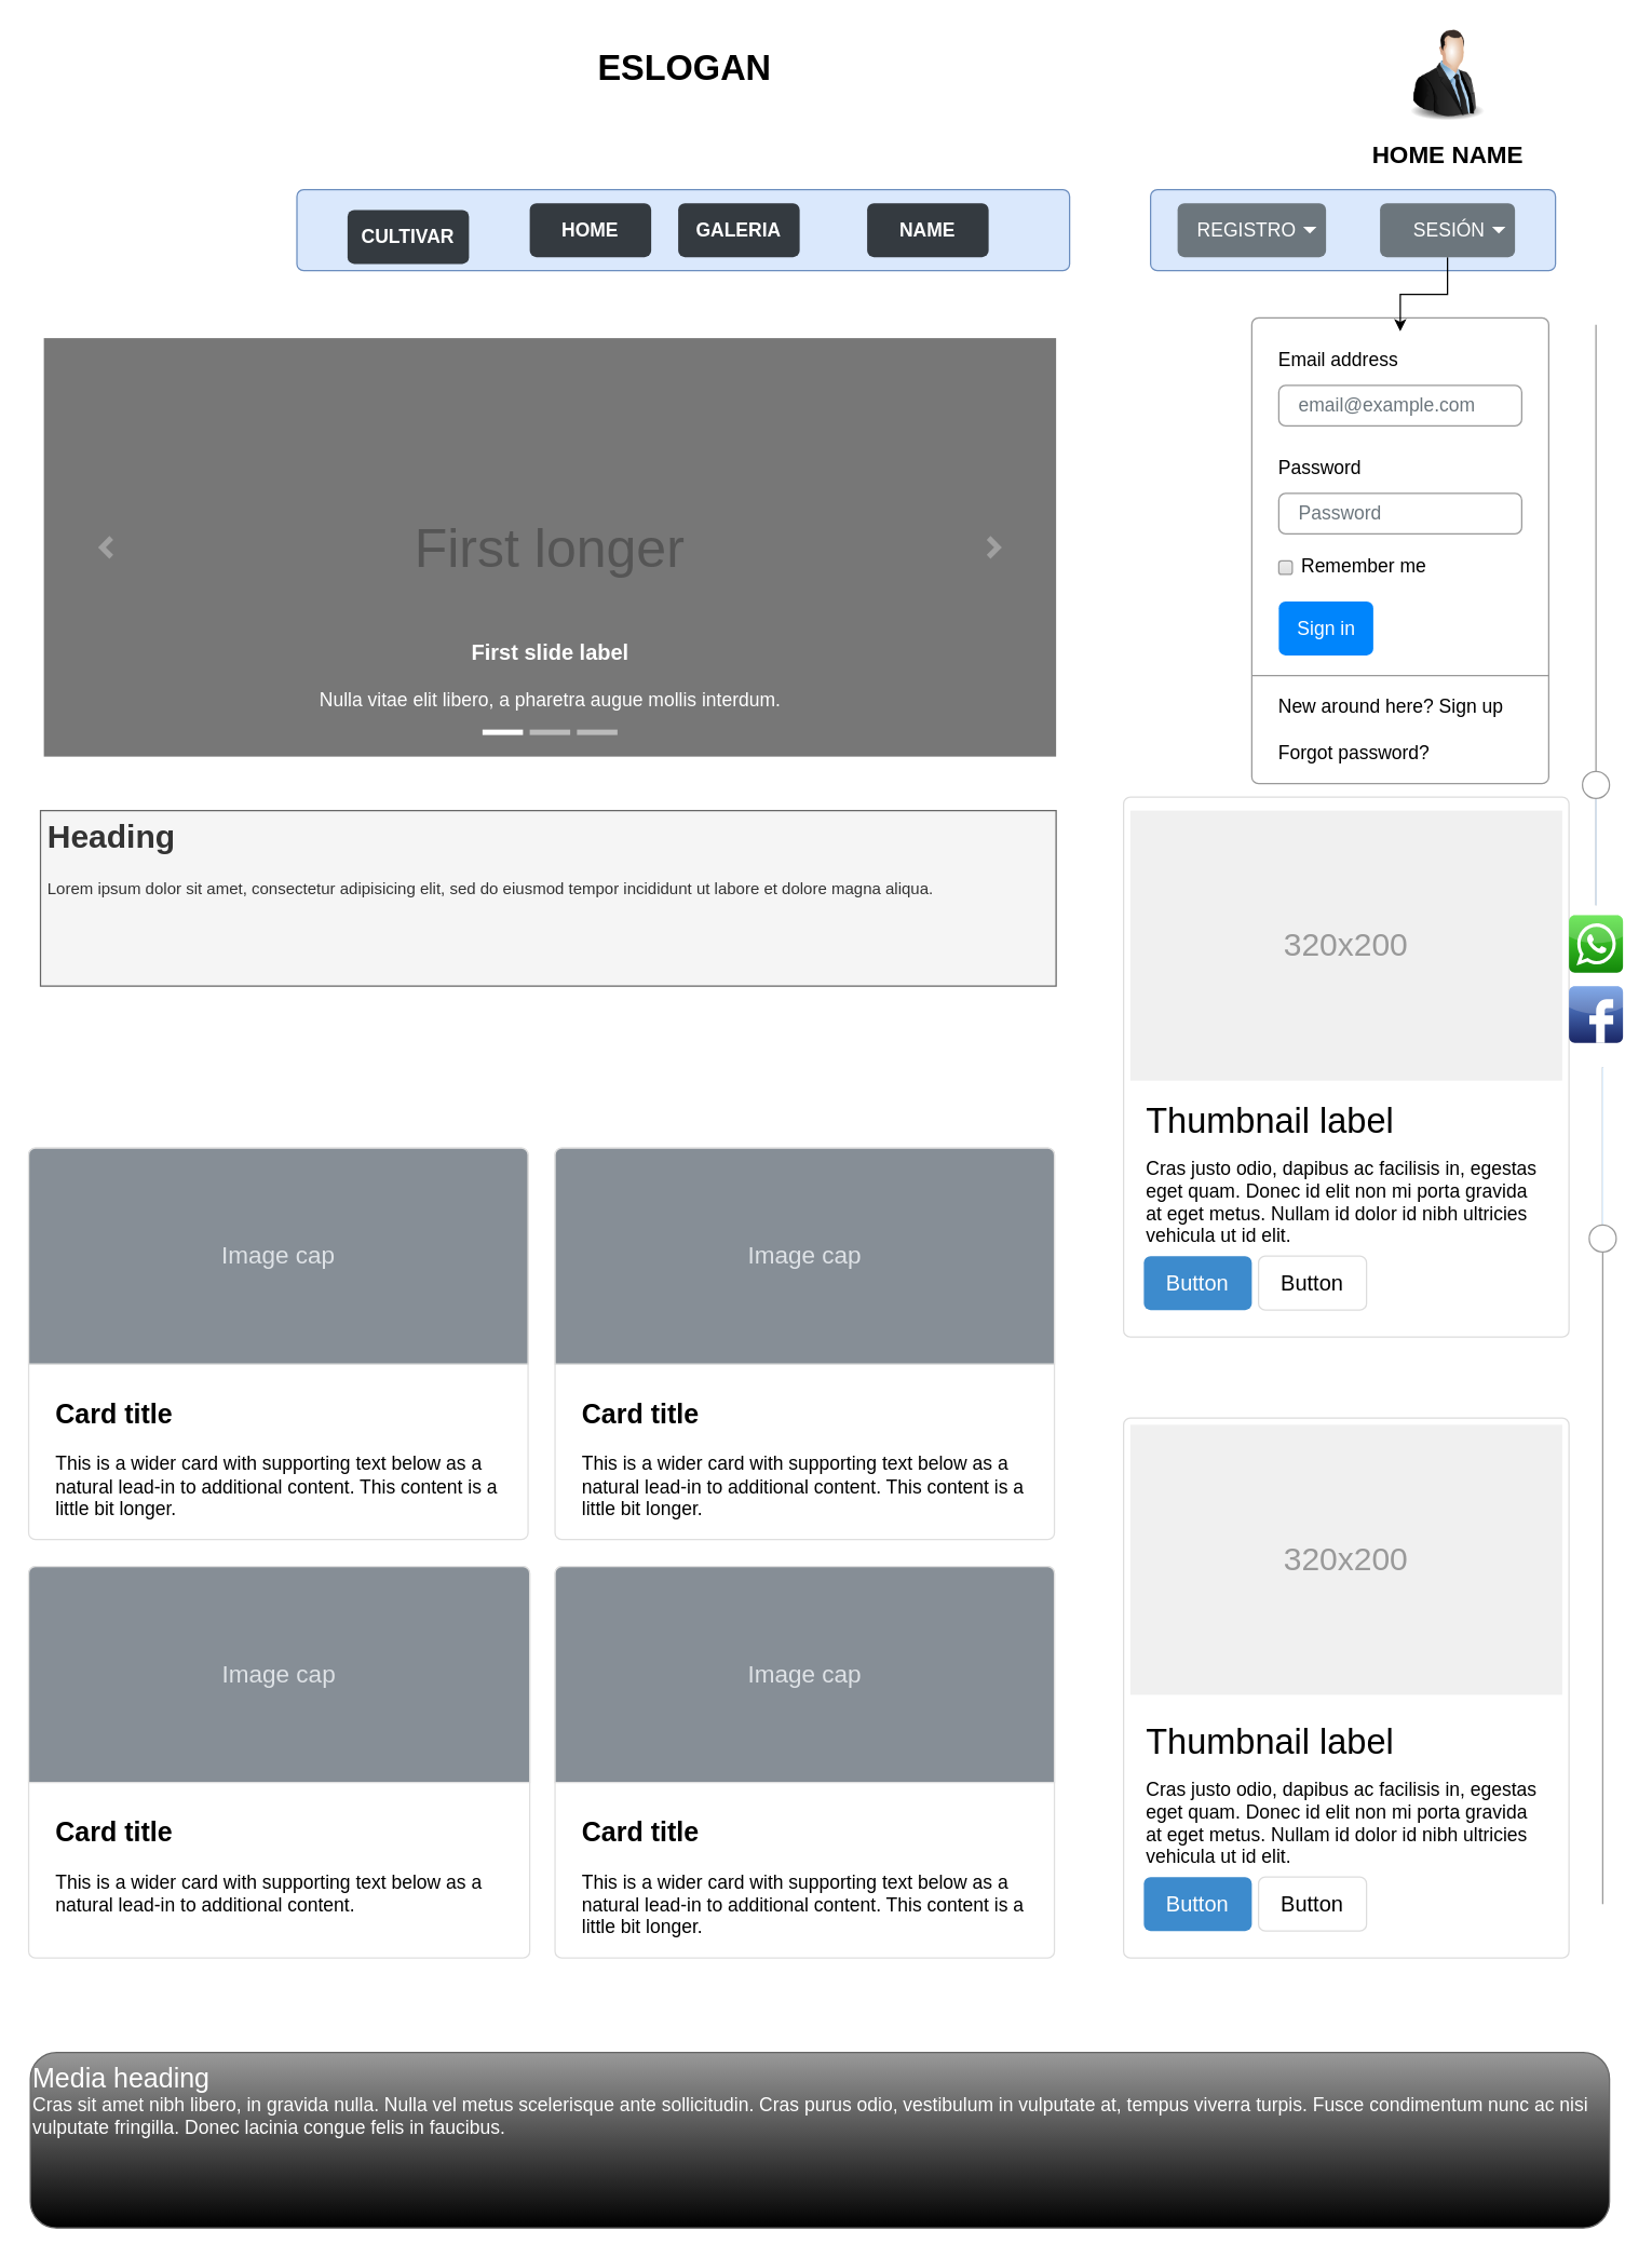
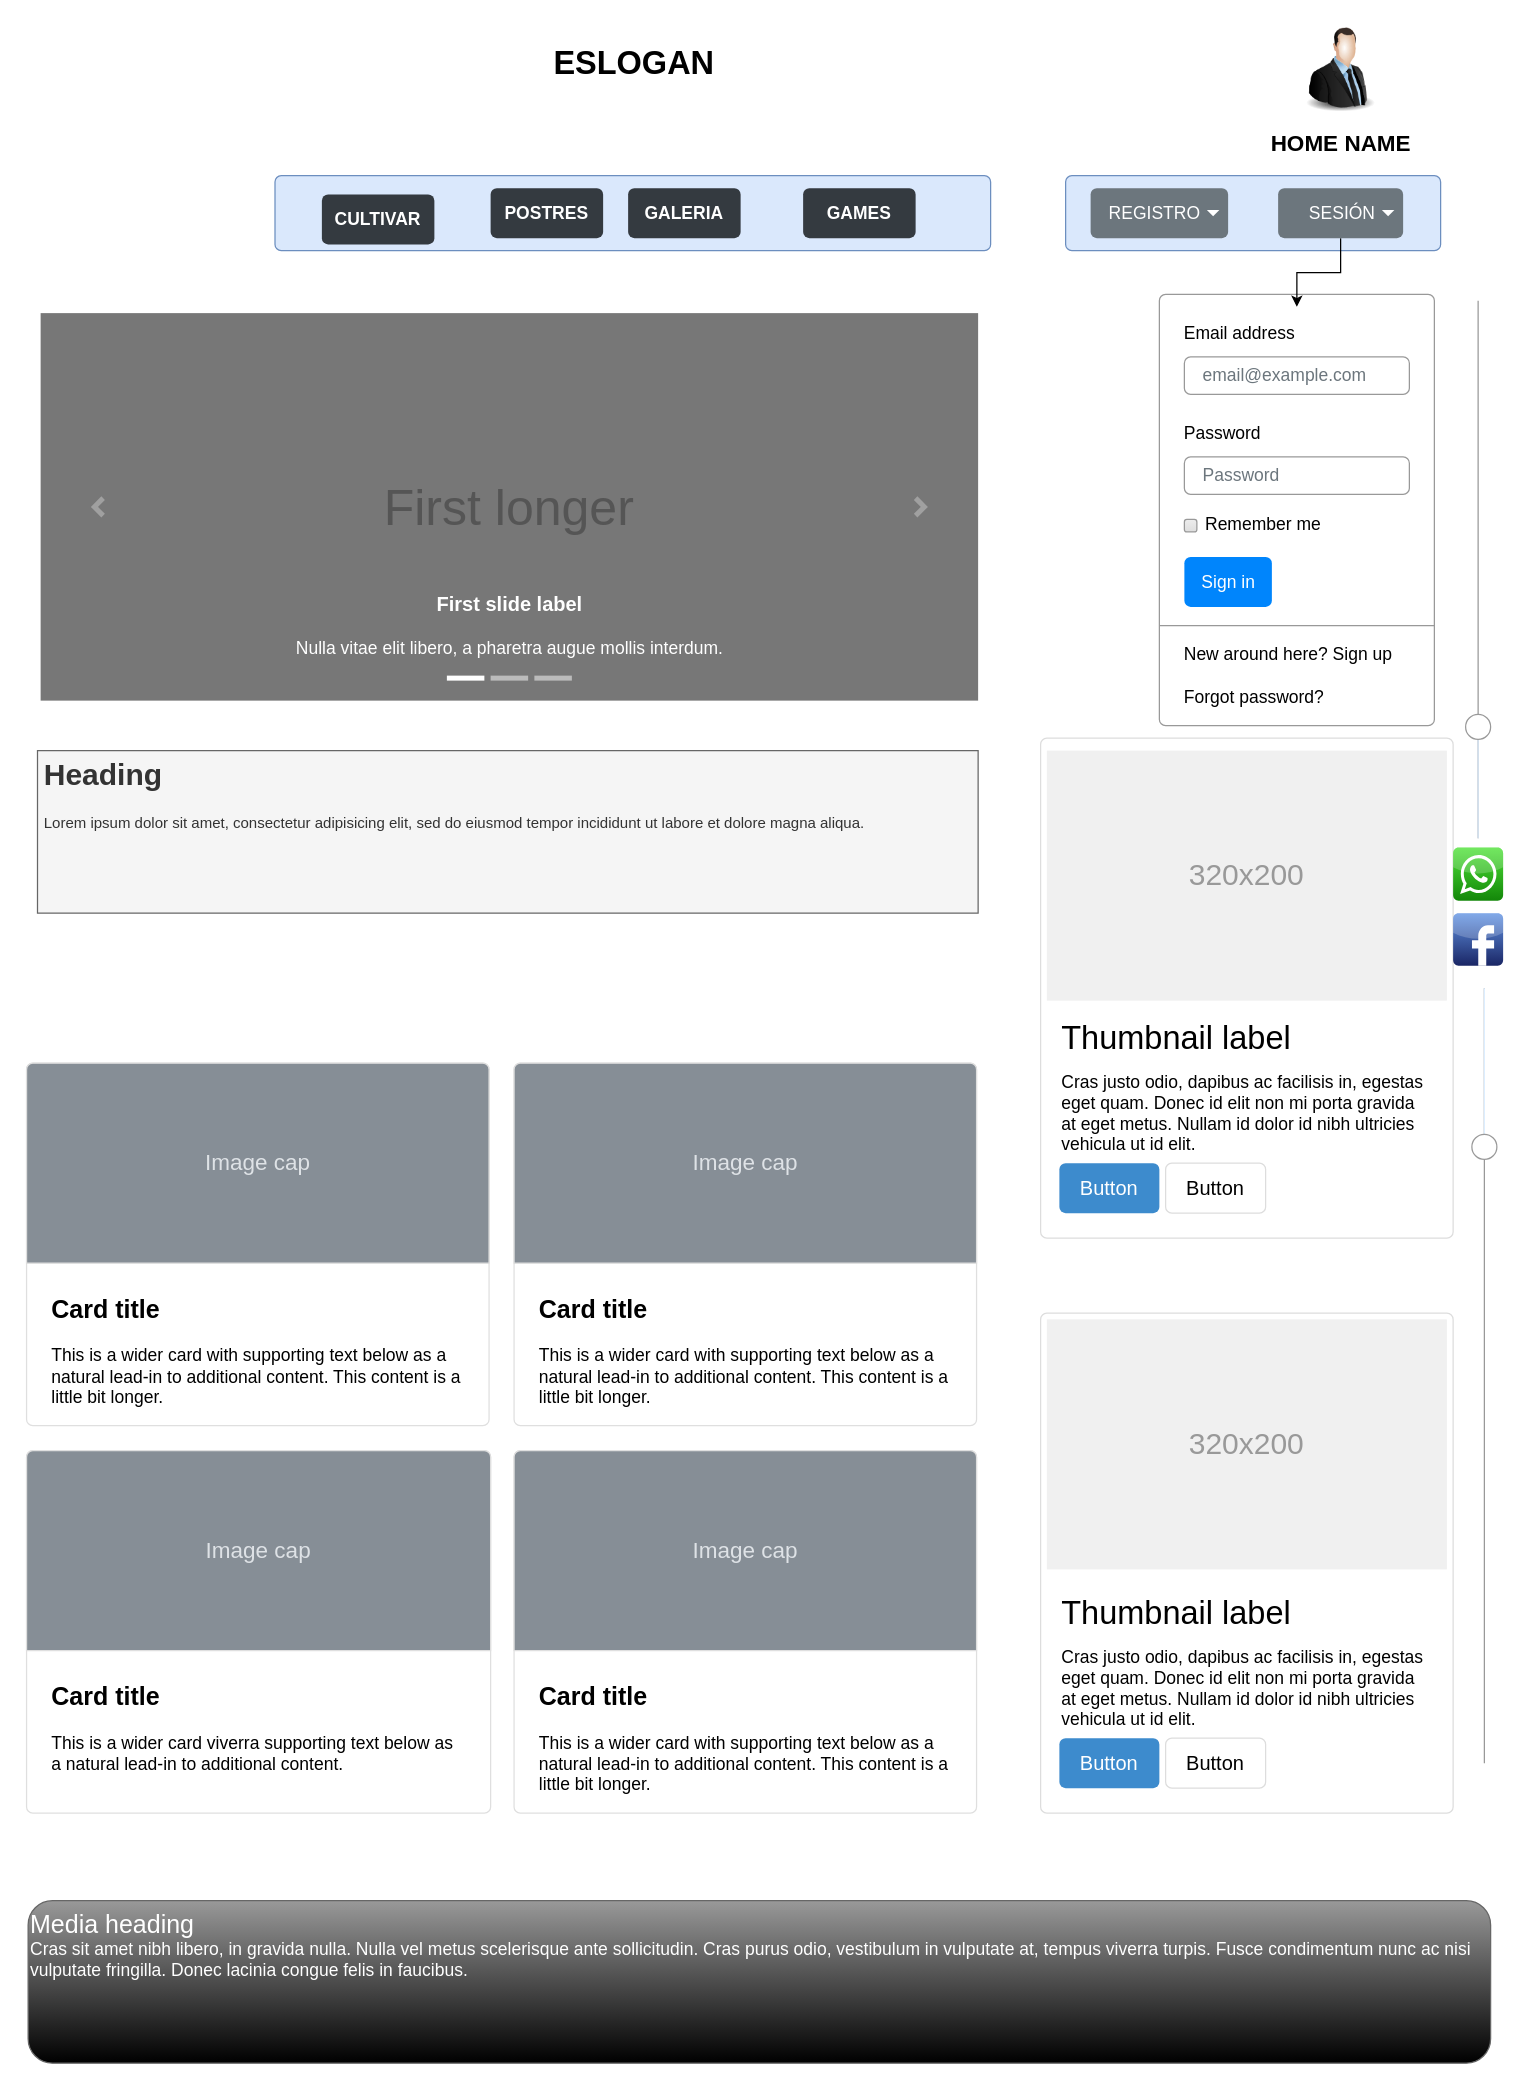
- <mxCell id="25" value="HOME" style="html=1;shadow=0;dashed=0;shape=mxgraph.bootstrap.rrect;rSize=5;strokeColor=none;strokeWidth=1;fillColor=#343A40;fontColor=#FFFFFF;whiteSpace=wrap;align=center;verticalAlign=middle;spacingLeft=0;fontStyle=1;fontSize=14;spacing=5;" vertex="1" parent="1"><mxGeometry x="392" y="150" width="90" height="40" as="geometry" /></mxCell>
+ <mxCell id="25" value="POSTRES" style="html=1;shadow=0;dashed=0;shape=mxgraph.bootstrap.rrect;rSize=5;strokeColor=none;strokeWidth=1;fillColor=#343A40;fontColor=#FFFFFF;whiteSpace=wrap;align=center;verticalAlign=middle;spacingLeft=0;fontStyle=1;fontSize=14;spacing=5;" vertex="1" parent="1"><mxGeometry x="392" y="150" width="90" height="40" as="geometry" /></mxCell>
- <mxCell id="27" value="NAME" style="html=1;shadow=0;dashed=0;shape=mxgraph.bootstrap.rrect;rSize=5;strokeColor=none;strokeWidth=1;fillColor=#343A40;fontColor=#FFFFFF;whiteSpace=wrap;align=center;verticalAlign=middle;spacingLeft=0;fontStyle=1;fontSize=14;spacing=5;" vertex="1" parent="1"><mxGeometry x="642" y="150" width="90" height="40" as="geometry" /></mxCell>
+ <mxCell id="27" value="GAMES" style="html=1;shadow=0;dashed=0;shape=mxgraph.bootstrap.rrect;rSize=5;strokeColor=none;strokeWidth=1;fillColor=#343A40;fontColor=#FFFFFF;whiteSpace=wrap;align=center;verticalAlign=middle;spacingLeft=0;fontStyle=1;fontSize=14;spacing=5;" vertex="1" parent="1"><mxGeometry x="642" y="150" width="90" height="40" as="geometry" /></mxCell>
- <mxCell id="44" value="&lt;b&gt;&lt;font style=&quot;font-size: 20px&quot;&gt;Card title&lt;/font&gt;&lt;/b&gt;&lt;br&gt;&lt;br&gt;This is a wider card with supporting text below as a natural lead-in to additional content." style="html=1;shadow=0;dashed=0;shape=mxgraph.bootstrap.rrect;rSize=5;strokeColor=#DFDFDF;html=1;whiteSpace=wrap;fillColor=#ffffff;fontColor=#000000;verticalAlign=top;align=left;spacing=20;spacingBottom=0;fontSize=14;spacingTop=160;" vertex="1" parent="1"><mxGeometry x="20.75" y="1160" width="371.25" height="290" as="geometry" /></mxCell>
+ <mxCell id="44" value="&lt;b&gt;&lt;font style=&quot;font-size: 20px&quot;&gt;Card title&lt;/font&gt;&lt;/b&gt;&lt;br&gt;&lt;br&gt;This is a wider card viverra supporting text below as a natural lead-in to additional content." style="html=1;shadow=0;dashed=0;shape=mxgraph.bootstrap.rrect;rSize=5;strokeColor=#DFDFDF;html=1;whiteSpace=wrap;fillColor=#ffffff;fontColor=#000000;verticalAlign=top;align=left;spacing=20;spacingBottom=0;fontSize=14;spacingTop=160;" vertex="1" parent="1"><mxGeometry x="20.75" y="1160" width="371.25" height="290" as="geometry" /></mxCell>
